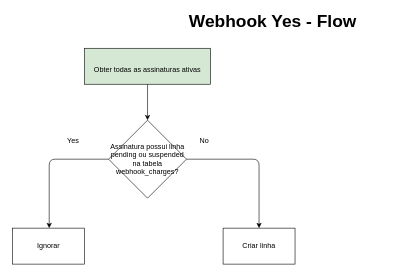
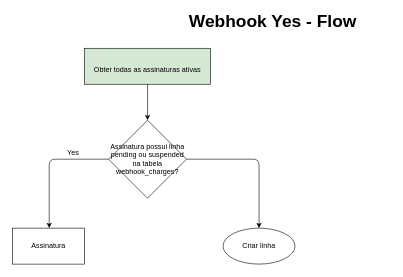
- <mxCell id="5" value="Yes" style="text;html=1;strokeColor=none;fillColor=none;align=center;verticalAlign=middle;whiteSpace=wrap;rounded=0;fontSize=12;" vertex="1" parent="1"><mxGeometry x="91" y="220" width="60" height="30" as="geometry" /></mxCell>
+ <mxCell id="5" value="Yes" style="text;html=1;strokeColor=none;fillColor=none;align=center;verticalAlign=middle;whiteSpace=wrap;rounded=0;fontSize=12;" vertex="1" parent="1"><mxGeometry x="91" y="240" width="60" height="30" as="geometry" /></mxCell>
- <mxCell id="7" value="No" style="text;html=1;strokeColor=none;fillColor=none;align=center;verticalAlign=middle;whiteSpace=wrap;rounded=0;fontSize=12;" vertex="1" parent="1"><mxGeometry x="310" y="220" width="60" height="30" as="geometry" /></mxCell>
- <mxCell id="10" value="Ignorar" style="rounded=0;whiteSpace=wrap;html=1;fontSize=12;" vertex="1" parent="1"><mxGeometry x="20" y="380" width="120" height="60" as="geometry" /></mxCell>
+ <mxCell id="10" value="Assinatura" style="rounded=0;whiteSpace=wrap;html=1;fontSize=12;" vertex="1" parent="1"><mxGeometry x="20" y="380" width="120" height="60" as="geometry" /></mxCell>
- <mxCell id="8" value="Criar linha" style="rounded=0;whiteSpace=wrap;html=1;fontSize=12;" vertex="1" parent="1"><mxGeometry x="371" y="380" width="120" height="60" as="geometry" /></mxCell>
+ <mxCell id="8" value="Criar linha" style="ellipse;whiteSpace=wrap;html=1;fontSize=12;" vertex="1" parent="1"><mxGeometry x="371" y="380" width="120" height="60" as="geometry" /></mxCell>
